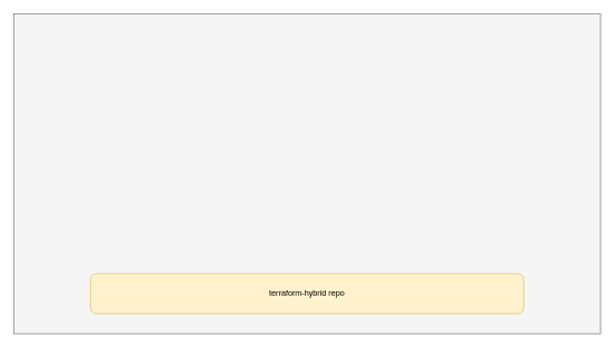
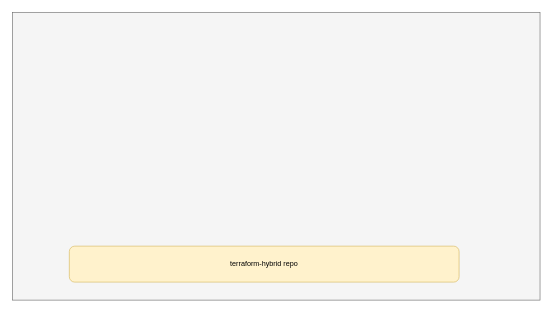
- <mxCell id="3" value="terraform-hybrid repo" style="rounded=1;whiteSpace=wrap;html=1;fillColor=#fff2cc;strokeColor=#d6b656;shadow=0;" vertex="1" parent="1"><mxGeometry x="135" y="410" width="650" height="60" as="geometry" /></mxCell>
+ <mxCell id="3" value="terraform-hybrid repo" style="rounded=1;whiteSpace=wrap;html=1;fillColor=#fff2cc;strokeColor=#d6b656;shadow=0;" vertex="1" parent="1"><mxGeometry x="115" y="410" width="650" height="60" as="geometry" /></mxCell>
